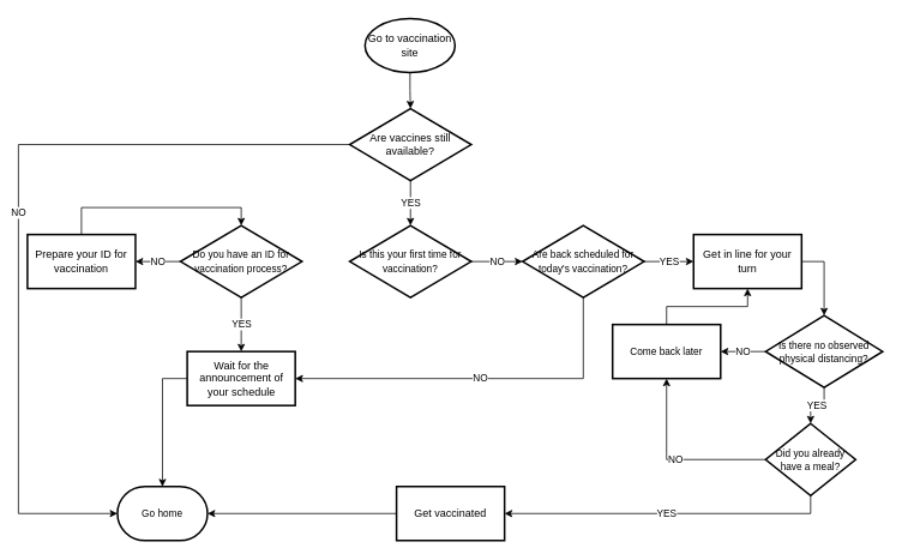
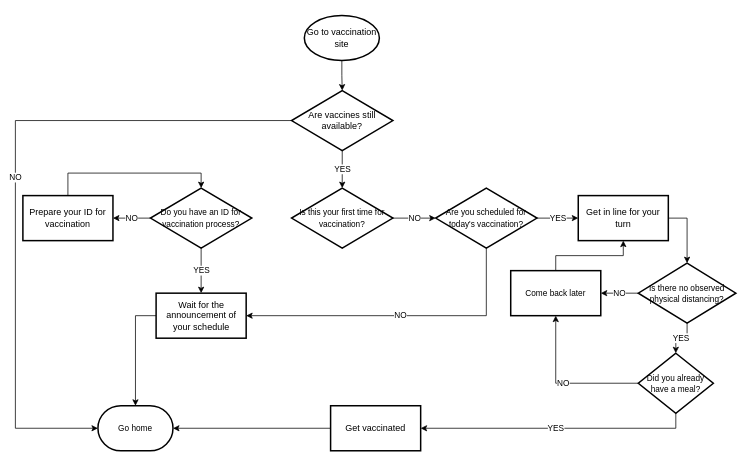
- <mxCell id="29" value="&lt;font style=&quot;font-size: 11px;&quot;&gt;Are back scheduled for today's vaccination?&lt;/font&gt;" style="rhombus;whiteSpace=wrap;html=1;strokeWidth=2;" vertex="1" parent="1"><mxGeometry x="580" y="250" width="135" height="80" as="geometry" /></mxCell>
+ <mxCell id="29" value="&lt;font style=&quot;font-size: 11px;&quot;&gt;Are you scheduled for today's vaccination?&lt;/font&gt;" style="rhombus;whiteSpace=wrap;html=1;strokeWidth=2;" vertex="1" parent="1"><mxGeometry x="580" y="250" width="135" height="80" as="geometry" /></mxCell>
